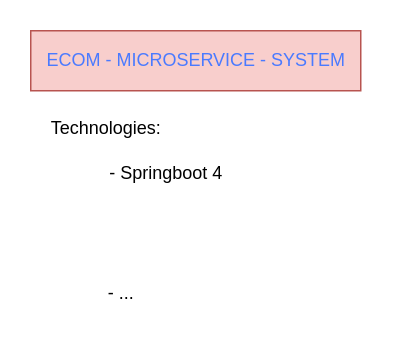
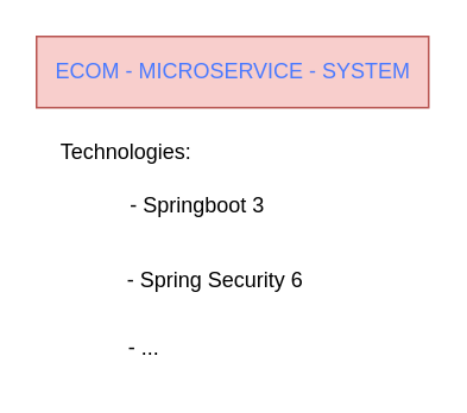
- <mxCell id="4" value="- Springboot 4" style="text;html=1;align=center;verticalAlign=middle;resizable=0;points=[];autosize=1;strokeColor=none;fillColor=none;" vertex="1" parent="1"><mxGeometry x="60" y="100" width="100" height="30" as="geometry" /></mxCell>
+ <mxCell id="4" value="- Springboot 3" style="text;html=1;align=center;verticalAlign=middle;resizable=0;points=[];autosize=1;strokeColor=none;fillColor=none;" vertex="1" parent="1"><mxGeometry x="60" y="100" width="100" height="30" as="geometry" /></mxCell>
+ <mxCell id="5" value="- Spring Security 6" style="text;html=1;align=center;verticalAlign=middle;resizable=0;points=[];autosize=1;strokeColor=none;fillColor=none;" vertex="1" parent="1"><mxGeometry x="60" y="142" width="120" height="30" as="geometry" /></mxCell>
